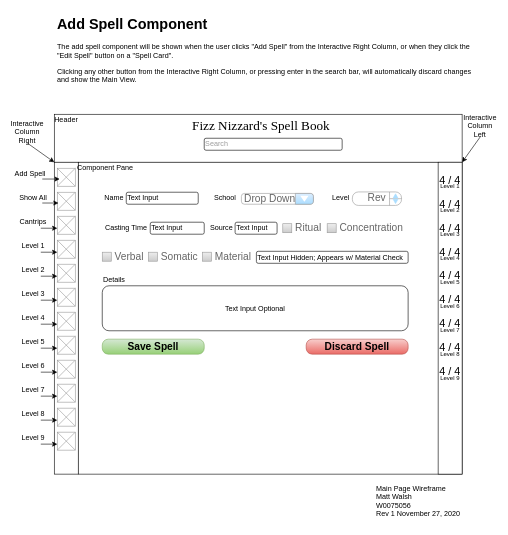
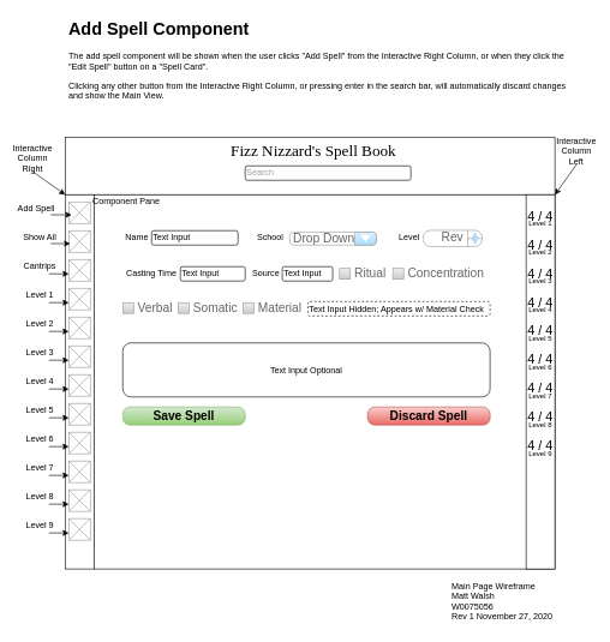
- <mxCell id="63" value="Header" style="text;html=1;strokeColor=none;fillColor=none;align=center;verticalAlign=middle;whiteSpace=wrap;rounded=0;" parent="1" vertex="1"><mxGeometry x="90" y="190" width="40" height="20" as="geometry" /></mxCell>
- <mxCell id="83" value="Text Input Hidden; Appears w/ Material Check&amp;nbsp;" style="rounded=1;whiteSpace=wrap;html=1;align=left;" vertex="1" parent="1"><mxGeometry x="427" y="418.5" width="253" height="20" as="geometry" /></mxCell>
+ <mxCell id="83" value="Text Input Hidden; Appears w/ Material Check&amp;nbsp;" style="rounded=1;whiteSpace=wrap;html=1;align=left;dashed=1;" vertex="1" parent="1"><mxGeometry x="427" y="418.5" width="253" height="20" as="geometry" /></mxCell>
- <mxCell id="85" value="Details" style="text;html=1;strokeColor=none;fillColor=none;align=center;verticalAlign=middle;whiteSpace=wrap;rounded=0;" vertex="1" parent="1"><mxGeometry x="170" y="456" width="40" height="20" as="geometry" /></mxCell>
